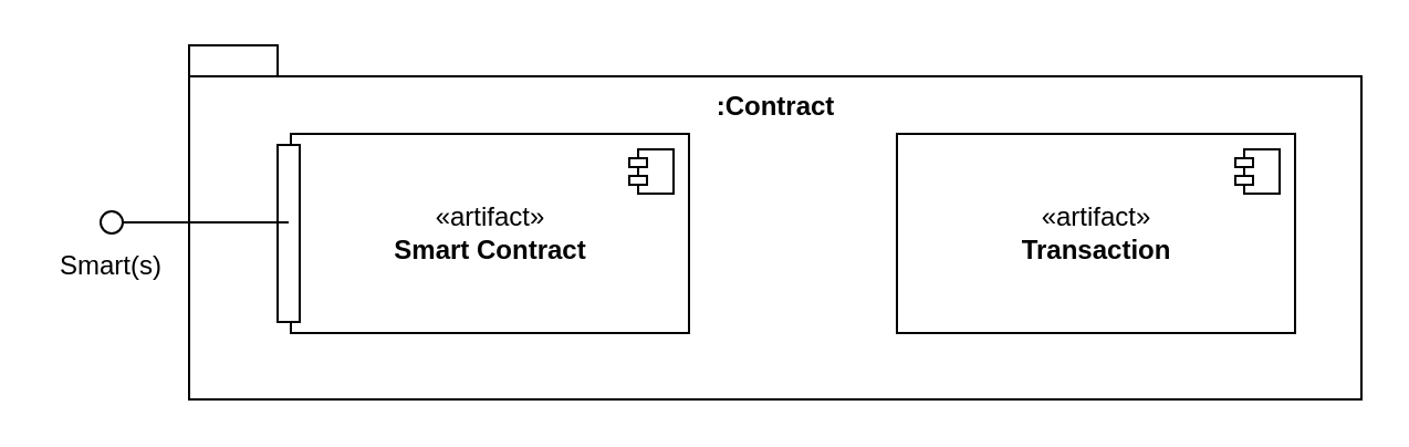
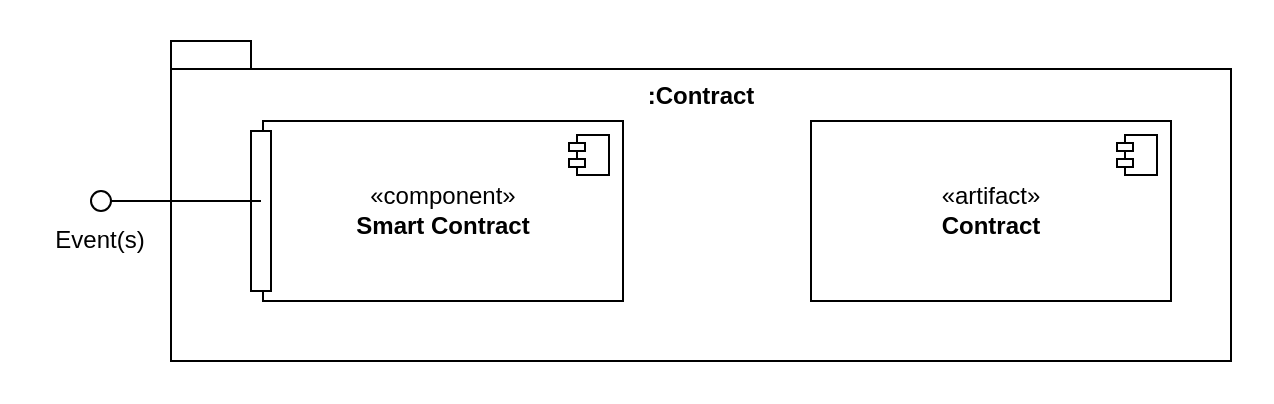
- <mxCell id="3" value="&lt;div&gt;«artifact»&lt;b&gt;&lt;br&gt;&lt;/b&gt;&lt;/div&gt;&lt;div&gt;&lt;b&gt;Smart Contract&lt;/b&gt;&lt;/div&gt;" style="html=1;dropTarget=0;" parent="1" vertex="1"><mxGeometry x="131" y="60" width="180" height="90" as="geometry" /></mxCell>
+ <mxCell id="3" value="&lt;div&gt;«component»&lt;b&gt;&lt;br&gt;&lt;/b&gt;&lt;/div&gt;&lt;div&gt;&lt;b&gt;Smart Contract&lt;/b&gt;&lt;/div&gt;" style="html=1;dropTarget=0;" parent="1" vertex="1"><mxGeometry x="131" y="60" width="180" height="90" as="geometry" /></mxCell>
- <mxCell id="6" value="&lt;div&gt;«artifact»&lt;b&gt;&lt;br&gt;&lt;/b&gt;&lt;/div&gt;&lt;div&gt;&lt;b&gt;Transaction&lt;/b&gt;&lt;/div&gt;" style="html=1;dropTarget=0;" parent="1" vertex="1"><mxGeometry x="405" y="60" width="180" height="90" as="geometry" /></mxCell>
+ <mxCell id="6" value="&lt;div&gt;«artifact»&lt;b&gt;&lt;br&gt;&lt;/b&gt;&lt;/div&gt;&lt;div&gt;&lt;b&gt;Contract&lt;/b&gt;&lt;/div&gt;" style="html=1;dropTarget=0;" parent="1" vertex="1"><mxGeometry x="405" y="60" width="180" height="90" as="geometry" /></mxCell>
- <mxCell id="10" value="Smart(s)" style="text;html=1;strokeColor=none;fillColor=none;align=center;verticalAlign=middle;whiteSpace=wrap;rounded=0;" parent="1" vertex="1"><mxGeometry x="20" y="105" width="60" height="30" as="geometry" /></mxCell>
+ <mxCell id="10" value="Event(s)" style="text;html=1;strokeColor=none;fillColor=none;align=center;verticalAlign=middle;whiteSpace=wrap;rounded=0;" parent="1" vertex="1"><mxGeometry x="20" y="105" width="60" height="30" as="geometry" /></mxCell>
